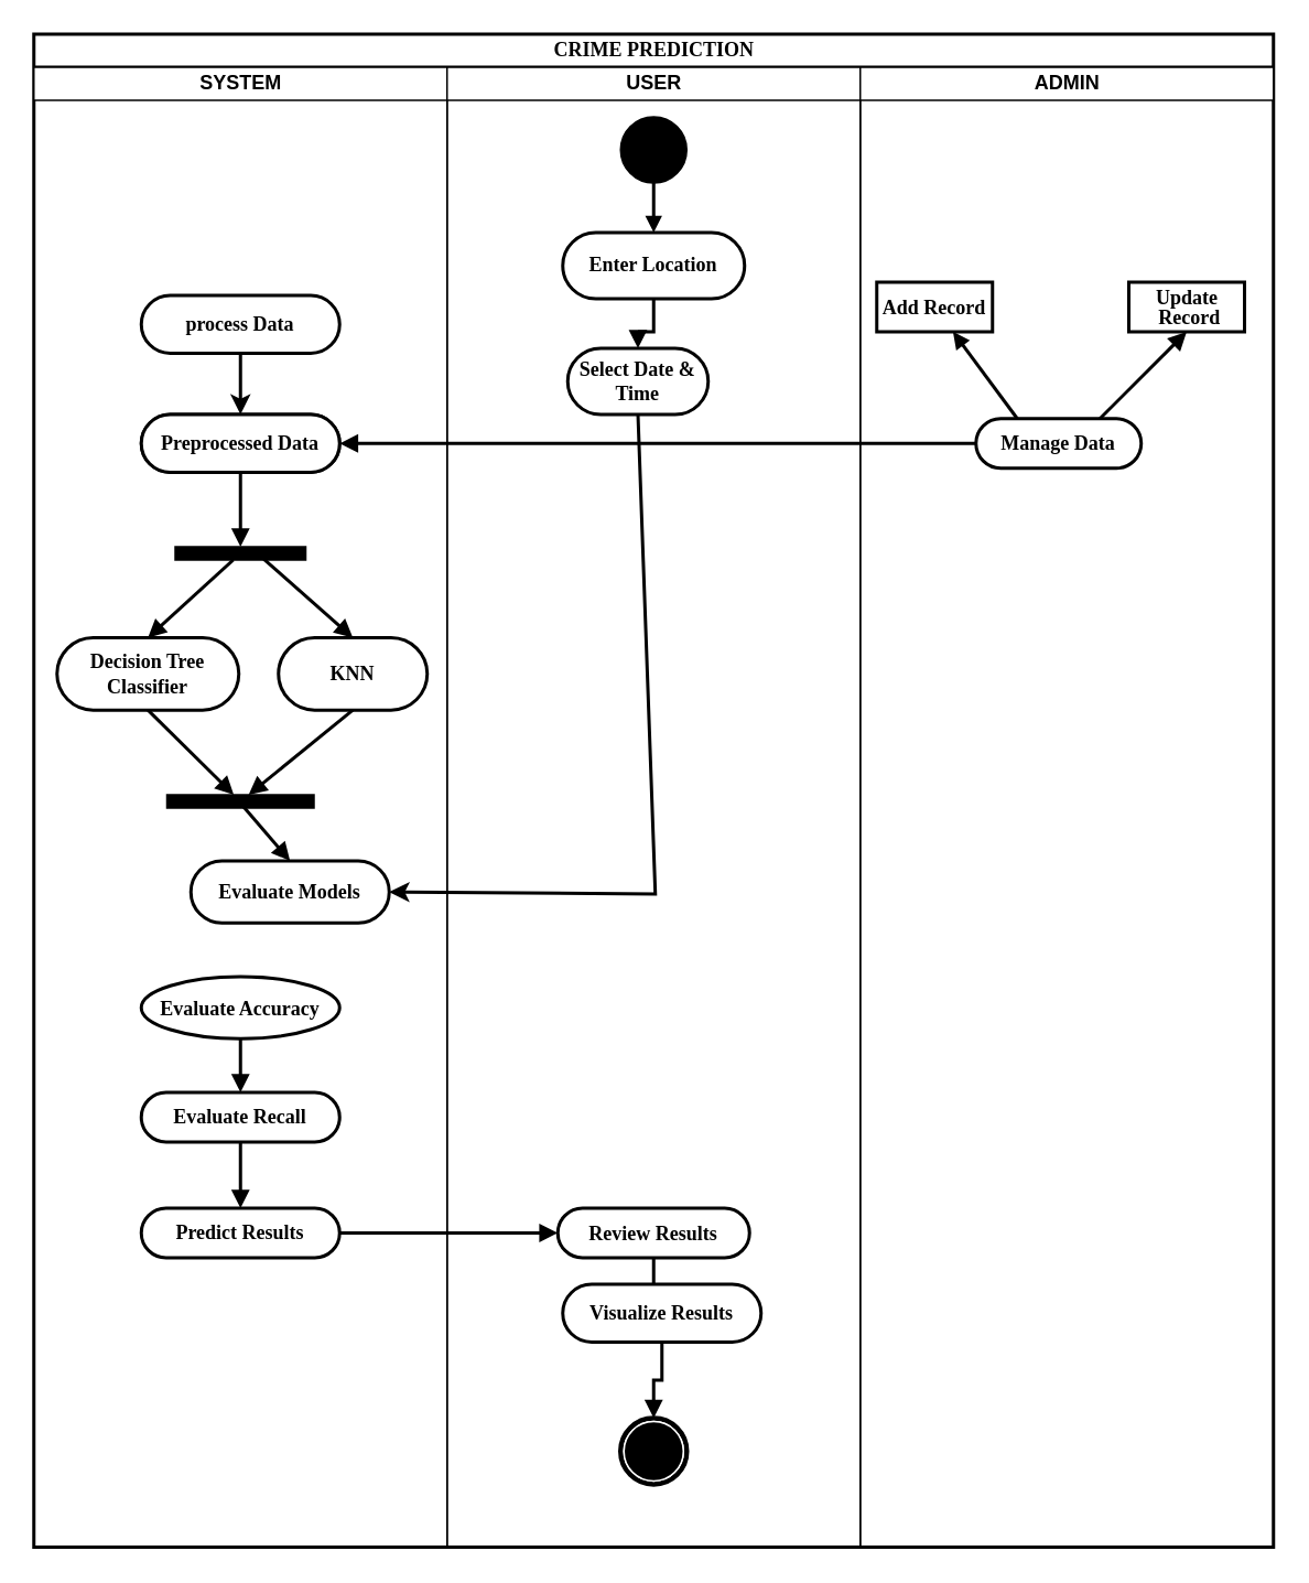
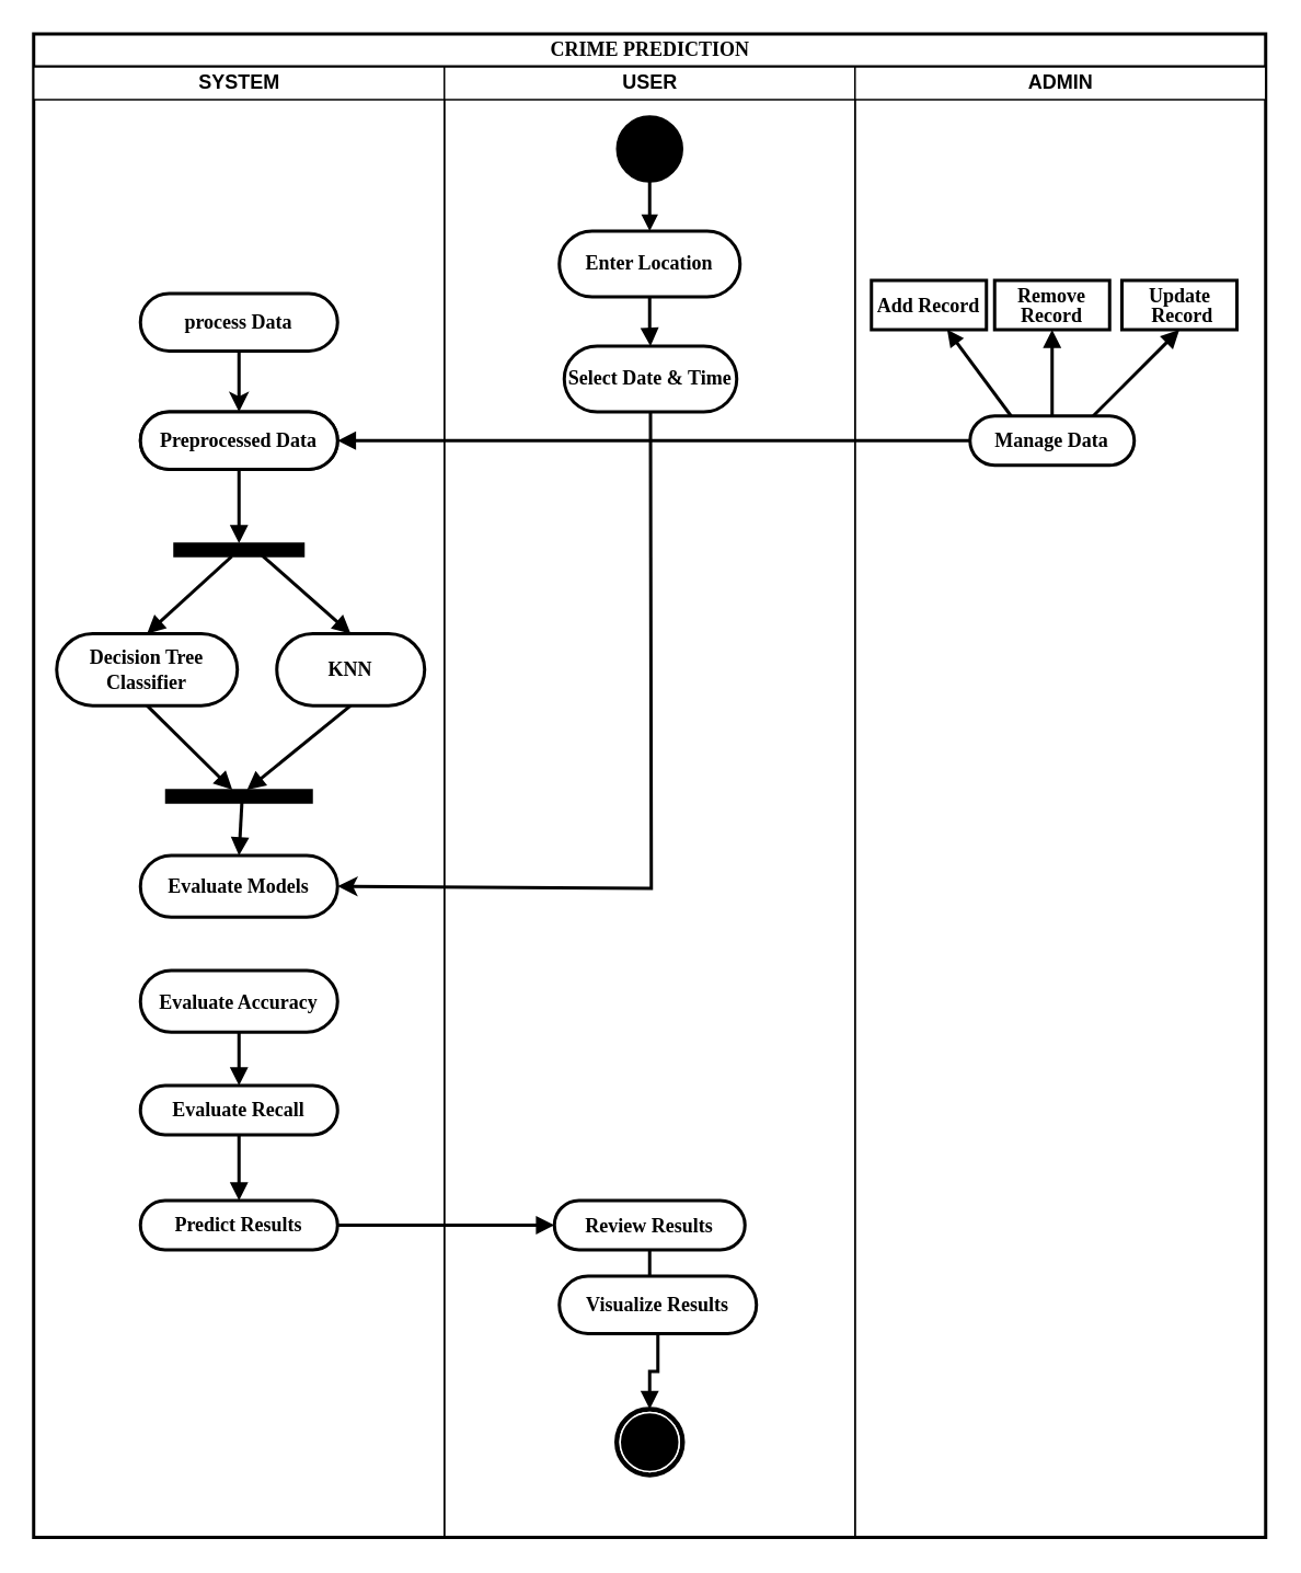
+ <mxCell id="38" value="&lt;p style=&quot;line-height: 100%;&quot;&gt;&lt;b&gt;Remove Record&lt;/b&gt;&lt;/p&gt;" style="rounded=0;whiteSpace=wrap;html=1;shadow=0;comic=0;labelBackgroundColor=none;strokeWidth=2;fontFamily=Verdana;fontSize=12;align=center;arcSize=50;" parent="34" vertex="1"><mxGeometry x="85" y="130" width="70" height="30" as="geometry" /></mxCell>
- <mxCell id="30" value="&lt;font style=&quot;font-size: 12px;&quot;&gt;&lt;b style=&quot;&quot;&gt;Select Date &amp;amp; Time&lt;/b&gt;&lt;/font&gt;" style="rounded=1;whiteSpace=wrap;html=1;shadow=0;comic=0;labelBackgroundColor=none;strokeWidth=2;fontFamily=Verdana;fontSize=12;align=center;arcSize=50;" parent="23" vertex="1"><mxGeometry x="73" y="170" width="85" height="40" as="geometry" /></mxCell>
+ <mxCell id="30" value="&lt;font style=&quot;font-size: 12px;&quot;&gt;&lt;b style=&quot;&quot;&gt;Select Date &amp;amp; Time&lt;/b&gt;&lt;/font&gt;" style="rounded=1;whiteSpace=wrap;html=1;shadow=0;comic=0;labelBackgroundColor=none;strokeWidth=2;fontFamily=Verdana;fontSize=12;align=center;arcSize=50;" parent="23" vertex="1"><mxGeometry x="73" y="170" width="105" height="40" as="geometry" /></mxCell>
+ <mxCell id="39" value="" style="endArrow=block;html=1;rounded=0;hachureGap=4;fontFamily=Architects Daughter;fontSource=https%3A%2F%2Ffonts.googleapis.com%2Fcss%3Ffamily%3DArchitects%2BDaughter;fontSize=16;exitX=0.5;exitY=0;exitDx=0;exitDy=0;entryX=0.5;entryY=1;entryDx=0;entryDy=0;strokeWidth=2;endFill=1;" parent="34" source="36" target="38" edge="1"><mxGeometry width="50" height="50" relative="1" as="geometry"><mxPoint x="-160" y="320" as="sourcePoint" /><mxPoint x="-110" y="270" as="targetPoint" /></mxGeometry></mxCell>
- <mxCell id="15" value="&lt;b&gt;Evaluate Models&lt;/b&gt;" style="whiteSpace=wrap;html=1;fontFamily=Verdana;rounded=1;shadow=0;comic=0;labelBackgroundColor=none;strokeWidth=2;arcSize=50;" parent="4" vertex="1"><mxGeometry x="95" y="480" width="120" height="37.5" as="geometry" /></mxCell>
+ <mxCell id="15" value="&lt;b&gt;Evaluate Models&lt;/b&gt;" style="whiteSpace=wrap;html=1;fontFamily=Verdana;rounded=1;shadow=0;comic=0;labelBackgroundColor=none;strokeWidth=2;arcSize=50;" parent="4" vertex="1"><mxGeometry x="65" y="480" width="120" height="37.5" as="geometry" /></mxCell>
- <mxCell id="18" value="&lt;p style=&quot;line-height: 100%;&quot;&gt;&lt;b&gt;Evaluate Accuracy&lt;/b&gt;&lt;/p&gt;" style="ellipse;whiteSpace=wrap;html=1;fontFamily=Verdana;shadow=0;comic=0;labelBackgroundColor=none;strokeWidth=2;arcSize=50;" parent="4" vertex="1"><mxGeometry x="65" y="550" width="120" height="37.5" as="geometry" /></mxCell>
+ <mxCell id="18" value="&lt;p style=&quot;line-height: 100%;&quot;&gt;&lt;b&gt;Evaluate Accuracy&lt;/b&gt;&lt;/p&gt;" style="whiteSpace=wrap;html=1;fontFamily=Verdana;rounded=1;shadow=0;comic=0;labelBackgroundColor=none;strokeWidth=2;arcSize=50;" parent="4" vertex="1"><mxGeometry x="65" y="550" width="120" height="37.5" as="geometry" /></mxCell>
